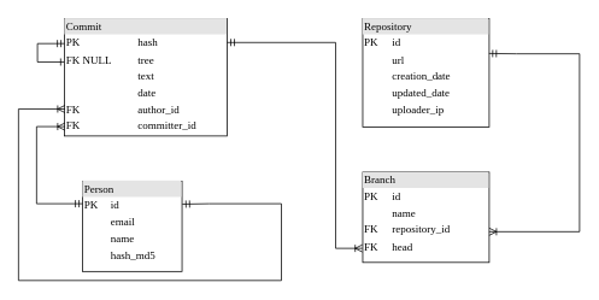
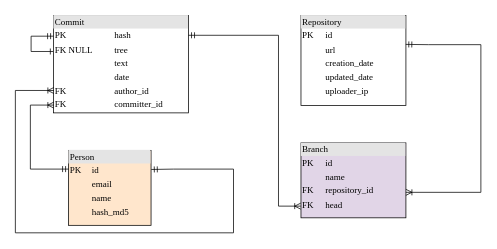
- <mxCell id="8" value="&lt;div style=&quot;box-sizing: border-box ; width: 100% ; background: #e4e4e4 ; padding: 2px&quot;&gt;Branch&lt;/div&gt;&lt;table style=&quot;width: 100% ; font-size: 1em&quot; cellspacing=&quot;0&quot; cellpadding=&quot;2&quot;&gt;&lt;tbody&gt;&lt;tr&gt;&lt;td&gt;PK&lt;/td&gt;&lt;td&gt;id&lt;br&gt;&lt;/td&gt;&lt;/tr&gt;&lt;tr&gt;&lt;td&gt;&lt;br&gt;&lt;/td&gt;&lt;td&gt;name&lt;br&gt;&lt;/td&gt;&lt;/tr&gt;&lt;tr&gt;&lt;td&gt;FK&lt;br&gt;&lt;/td&gt;&lt;td&gt;repository_id&lt;br&gt;&lt;/td&gt;&lt;/tr&gt;&lt;tr&gt;&lt;td&gt;FK&lt;/td&gt;&lt;td&gt;head&lt;/td&gt;&lt;/tr&gt;&lt;/tbody&gt;&lt;/table&gt;" style="verticalAlign=top;align=left;overflow=fill;html=1;rounded=0;shadow=0;comic=0;labelBackgroundColor=none;strokeWidth=1;fontFamily=Verdana;fontSize=12" parent="1" vertex="1"><mxGeometry x="401" y="190" width="140" height="100" as="geometry" /></mxCell>
+ <mxCell id="8" value="&lt;div style=&quot;box-sizing: border-box ; width: 100% ; background: #e4e4e4 ; padding: 2px&quot;&gt;Branch&lt;/div&gt;&lt;table style=&quot;width: 100% ; font-size: 1em&quot; cellspacing=&quot;0&quot; cellpadding=&quot;2&quot;&gt;&lt;tbody&gt;&lt;tr&gt;&lt;td&gt;PK&lt;/td&gt;&lt;td&gt;id&lt;br&gt;&lt;/td&gt;&lt;/tr&gt;&lt;tr&gt;&lt;td&gt;&lt;br&gt;&lt;/td&gt;&lt;td&gt;name&lt;br&gt;&lt;/td&gt;&lt;/tr&gt;&lt;tr&gt;&lt;td&gt;FK&lt;br&gt;&lt;/td&gt;&lt;td&gt;repository_id&lt;br&gt;&lt;/td&gt;&lt;/tr&gt;&lt;tr&gt;&lt;td&gt;FK&lt;/td&gt;&lt;td&gt;head&lt;/td&gt;&lt;/tr&gt;&lt;/tbody&gt;&lt;/table&gt;" style="verticalAlign=top;align=left;overflow=fill;html=1;rounded=0;shadow=0;comic=0;labelBackgroundColor=none;strokeWidth=1;fontFamily=Verdana;fontSize=12;fillColor=#e1d5e7;" parent="1" vertex="1"><mxGeometry x="401" y="190" width="140" height="100" as="geometry" /></mxCell>
- <mxCell id="3" value="&lt;div style=&quot;box-sizing: border-box ; width: 100% ; background: #e4e4e4 ; padding: 2px&quot;&gt;Person&lt;/div&gt;&lt;table style=&quot;width: 100% ; font-size: 1em&quot; cellspacing=&quot;0&quot; cellpadding=&quot;2&quot;&gt;&lt;tbody&gt;&lt;tr&gt;&lt;td&gt;PK&lt;/td&gt;&lt;td&gt;id&lt;br&gt;&lt;/td&gt;&lt;/tr&gt;&lt;tr&gt;&lt;td&gt;&lt;br&gt;&lt;/td&gt;&lt;td&gt;email&lt;/td&gt;&lt;/tr&gt;&lt;tr&gt;&lt;td&gt;&lt;br&gt;&lt;/td&gt;&lt;td&gt;name&lt;br&gt;&lt;/td&gt;&lt;/tr&gt;&lt;tr&gt;&lt;td&gt;&lt;br&gt;&lt;/td&gt;&lt;td&gt;hash_md5&lt;br&gt;&lt;/td&gt;&lt;/tr&gt;&lt;/tbody&gt;&lt;/table&gt;" style="verticalAlign=top;align=left;overflow=fill;html=1;rounded=0;shadow=0;comic=0;labelBackgroundColor=none;strokeWidth=1;fontFamily=Verdana;fontSize=12" parent="1" vertex="1"><mxGeometry x="91" y="200" width="110" height="100" as="geometry" /></mxCell>
+ <mxCell id="3" value="&lt;div style=&quot;box-sizing: border-box ; width: 100% ; background: #e4e4e4 ; padding: 2px&quot;&gt;Person&lt;/div&gt;&lt;table style=&quot;width: 100% ; font-size: 1em&quot; cellspacing=&quot;0&quot; cellpadding=&quot;2&quot;&gt;&lt;tbody&gt;&lt;tr&gt;&lt;td&gt;PK&lt;/td&gt;&lt;td&gt;id&lt;br&gt;&lt;/td&gt;&lt;/tr&gt;&lt;tr&gt;&lt;td&gt;&lt;br&gt;&lt;/td&gt;&lt;td&gt;email&lt;/td&gt;&lt;/tr&gt;&lt;tr&gt;&lt;td&gt;&lt;br&gt;&lt;/td&gt;&lt;td&gt;name&lt;br&gt;&lt;/td&gt;&lt;/tr&gt;&lt;tr&gt;&lt;td&gt;&lt;br&gt;&lt;/td&gt;&lt;td&gt;hash_md5&lt;br&gt;&lt;/td&gt;&lt;/tr&gt;&lt;/tbody&gt;&lt;/table&gt;" style="verticalAlign=top;align=left;overflow=fill;html=1;rounded=0;shadow=0;comic=0;labelBackgroundColor=none;strokeWidth=1;fontFamily=Verdana;fontSize=12;fillColor=#ffe6cc;" parent="1" vertex="1"><mxGeometry x="91" y="200" width="110" height="100" as="geometry" /></mxCell>
